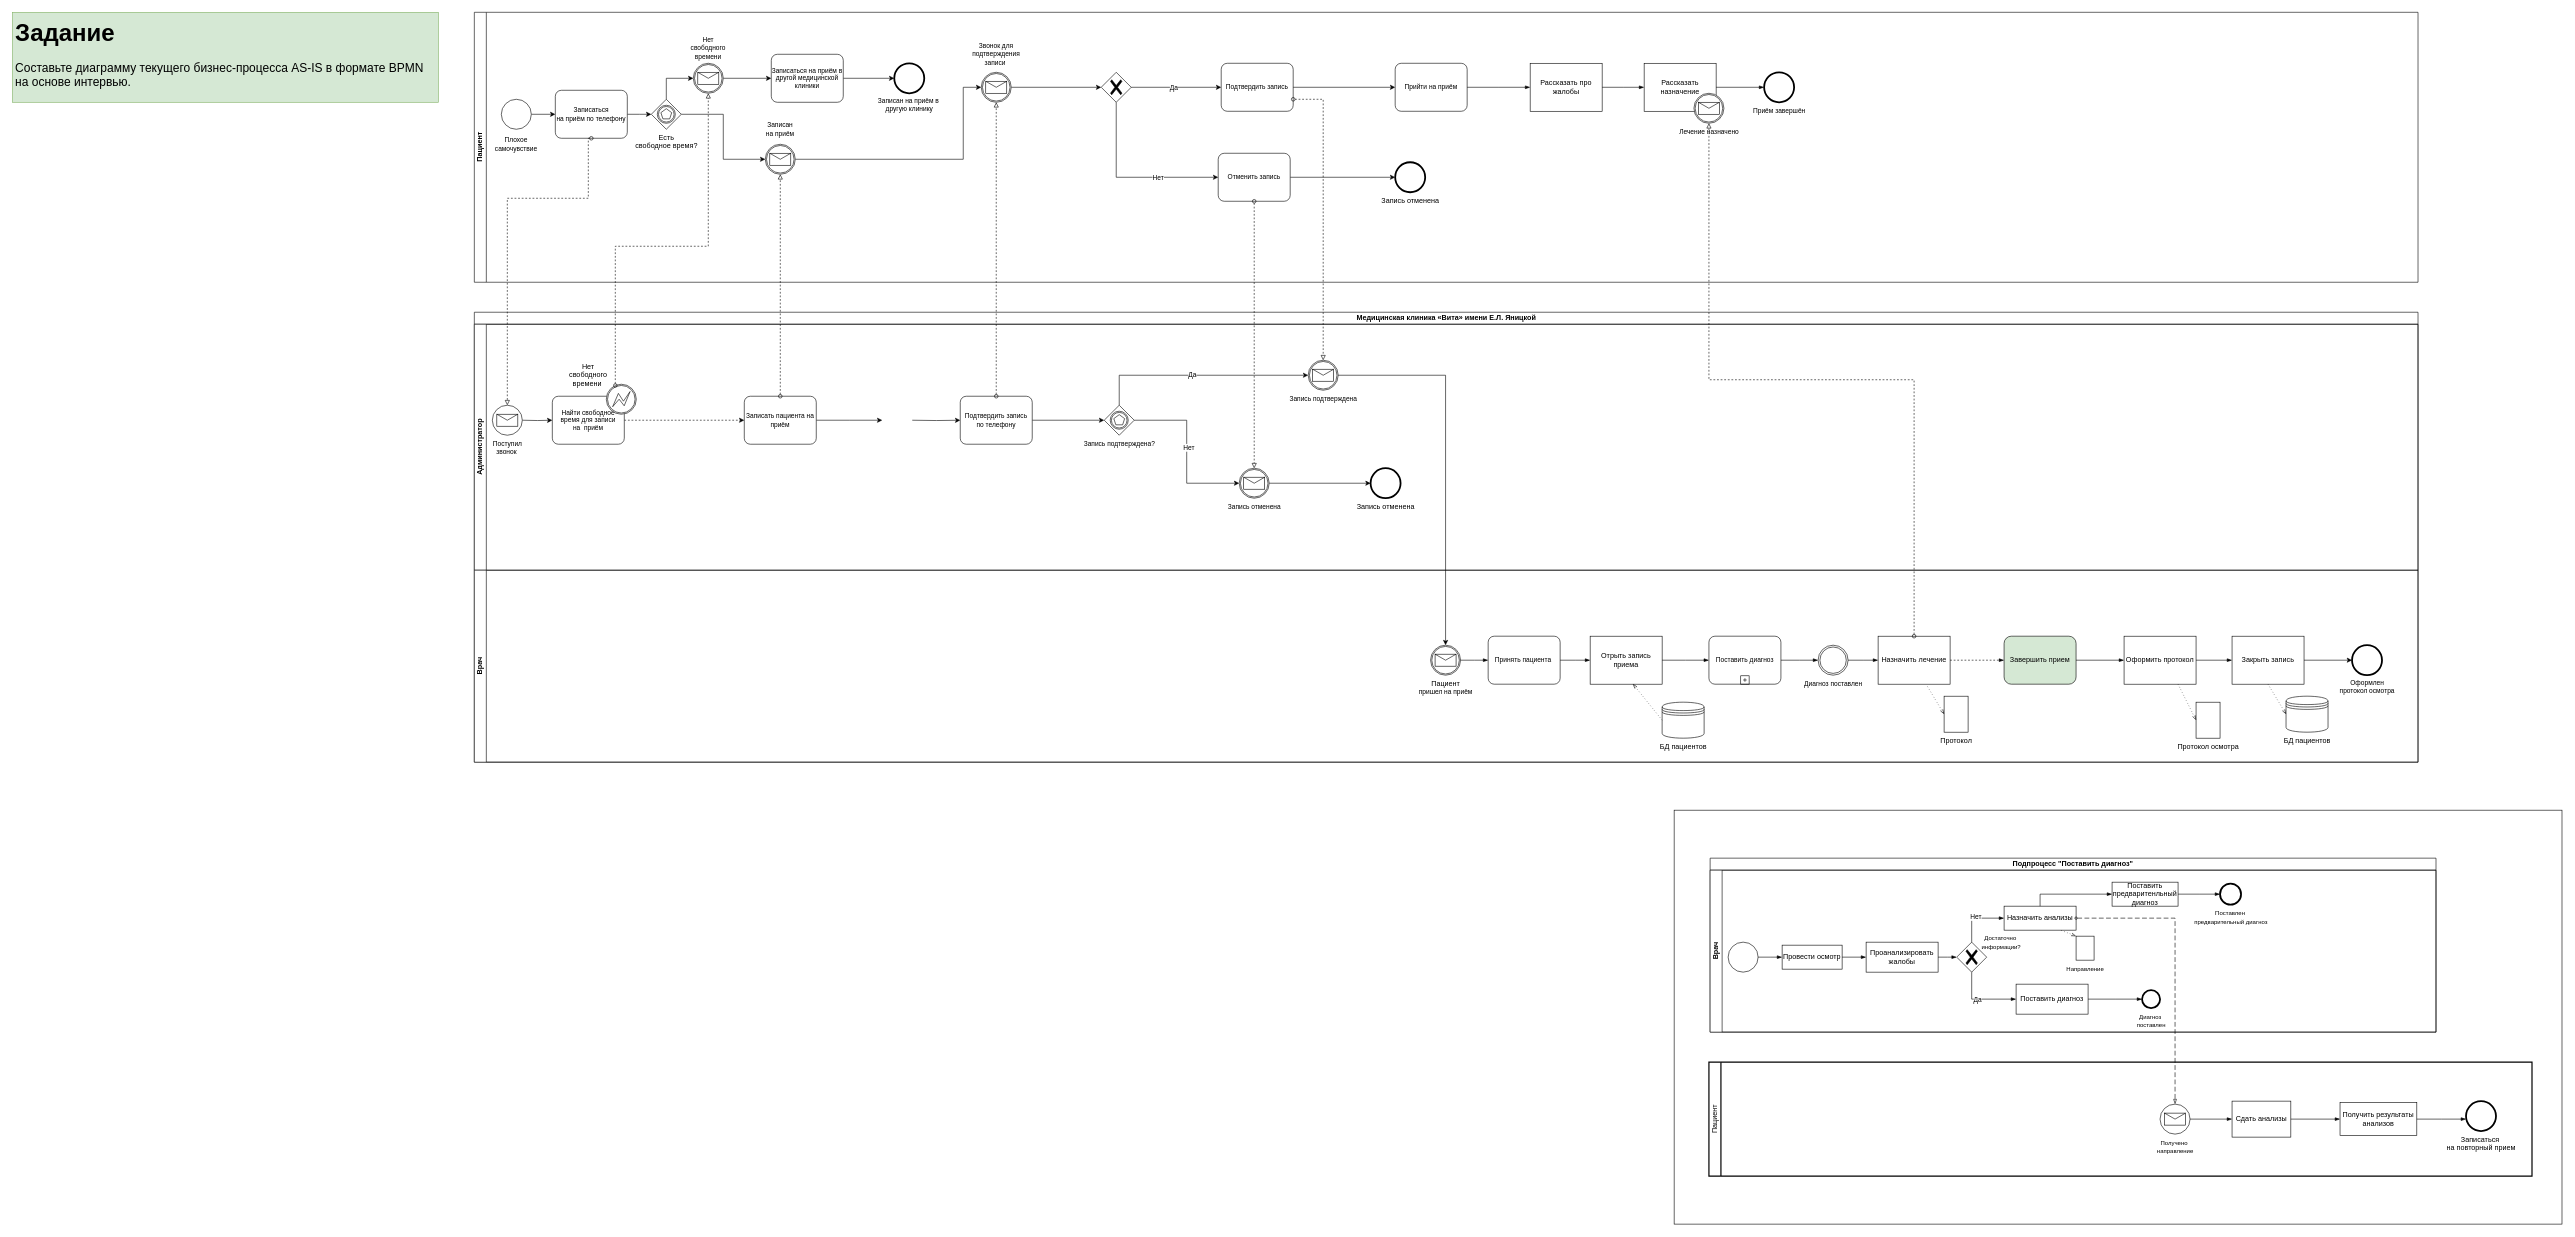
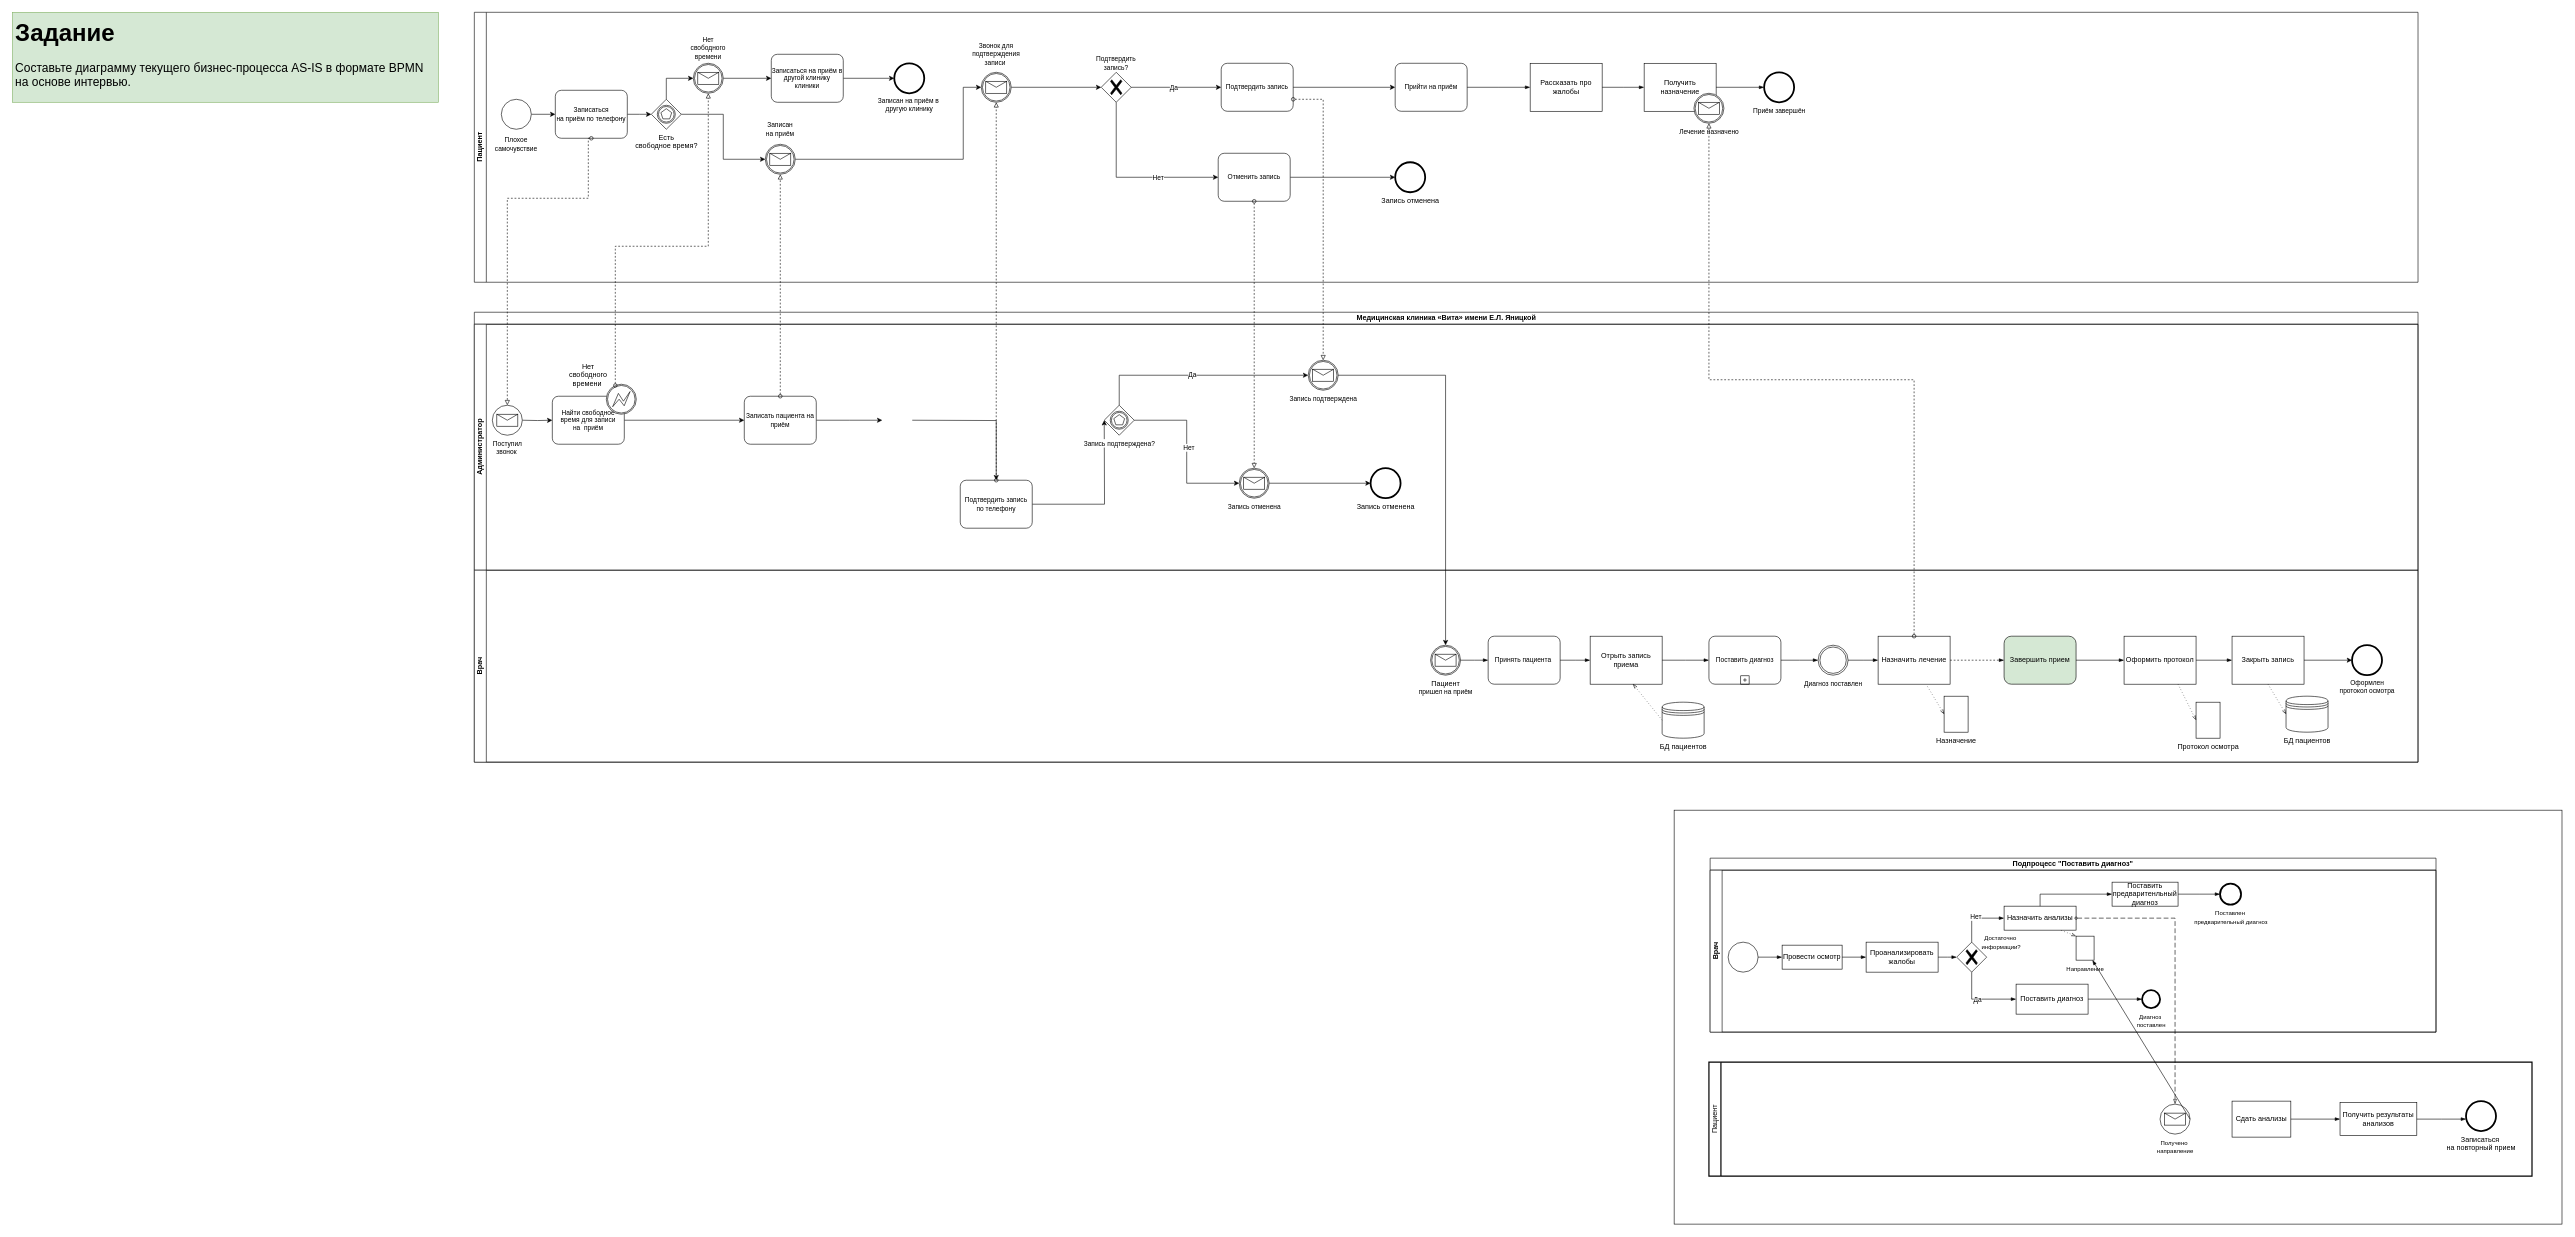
+ <mxCell id="74" value="&lt;font style=&quot;font-size: 11px;&quot;&gt;Подтвердить запись?&lt;/font&gt;" style="text;html=1;strokeColor=none;fillColor=none;align=center;verticalAlign=middle;whiteSpace=wrap;rounded=0;" parent="55" vertex="1"><mxGeometry x="1015" y="70" width="110" height="30" as="geometry" /></mxCell>
- <mxCell id="62" value="Записаться на приём в другой медицинской клиники" style="points=[[0.25,0,0],[0.5,0,0],[0.75,0,0],[1,0.25,0],[1,0.5,0],[1,0.75,0],[0.75,1,0],[0.5,1,0],[0.25,1,0],[0,0.75,0],[0,0.5,0],[0,0.25,0]];shape=mxgraph.bpmn.task;whiteSpace=wrap;rectStyle=rounded;size=10;taskMarker=abstract;labelBackgroundColor=none;fontSize=11;fontColor=#000000;fillColor=#FFFFFF;" parent="55" vertex="1"><mxGeometry x="495" y="70" width="120" height="80" as="geometry" /></mxCell>
+ <mxCell id="62" value="Записаться на приём в другой клинику клиники" style="points=[[0.25,0,0],[0.5,0,0],[0.75,0,0],[1,0.25,0],[1,0.5,0],[1,0.75,0],[0.75,1,0],[0.5,1,0],[0.25,1,0],[0,0.75,0],[0,0.5,0],[0,0.25,0]];shape=mxgraph.bpmn.task;whiteSpace=wrap;rectStyle=rounded;size=10;taskMarker=abstract;labelBackgroundColor=none;fontSize=11;fontColor=#000000;fillColor=#FFFFFF;" parent="55" vertex="1"><mxGeometry x="495" y="70" width="120" height="80" as="geometry" /></mxCell>
- <mxCell id="88" value="Рассказать назначение" style="points=[[0.25,0,0],[0.5,0,0],[0.75,0,0],[1,0.25,0],[1,0.5,0],[1,0.75,0],[0.75,1,0],[0.5,1,0],[0.25,1,0],[0,0.75,0],[0,0.5,0],[0,0.25,0]];shape=mxgraph.bpmn.task2;whiteSpace=wrap;rectStyle=rounded;size=10;html=1;container=1;expand=0;collapsible=0;taskMarker=abstract;" parent="55" vertex="1"><mxGeometry x="1950" y="85" width="120" height="80" as="geometry" /></mxCell>
+ <mxCell id="88" value="Получить назначение" style="points=[[0.25,0,0],[0.5,0,0],[0.75,0,0],[1,0.25,0],[1,0.5,0],[1,0.75,0],[0.75,1,0],[0.5,1,0],[0.25,1,0],[0,0.75,0],[0,0.5,0],[0,0.25,0]];shape=mxgraph.bpmn.task2;whiteSpace=wrap;rectStyle=rounded;size=10;html=1;container=1;expand=0;collapsible=0;taskMarker=abstract;" parent="55" vertex="1"><mxGeometry x="1950" y="85" width="120" height="80" as="geometry" /></mxCell>
- <mxCell id="8" style="edgeStyle=orthogonalEdgeStyle;rounded=0;orthogonalLoop=1;jettySize=auto;html=1;entryX=0;entryY=0.5;entryDx=0;entryDy=0;entryPerimeter=0;dashed=1;" parent="5" source="9" target="7" edge="1"><mxGeometry relative="1" as="geometry"><mxPoint x="340" y="190.0" as="targetPoint" /></mxGeometry></mxCell>
+ <mxCell id="8" style="edgeStyle=orthogonalEdgeStyle;rounded=0;orthogonalLoop=1;jettySize=auto;html=1;entryX=0;entryY=0.5;entryDx=0;entryDy=0;entryPerimeter=0;" parent="5" source="9" target="7" edge="1"><mxGeometry relative="1" as="geometry"><mxPoint x="340" y="190.0" as="targetPoint" /></mxGeometry></mxCell>
- <mxCell id="12" value="Подтвердить запись по телефону" style="points=[[0.25,0,0],[0.5,0,0],[0.75,0,0],[1,0.25,0],[1,0.5,0],[1,0.75,0],[0.75,1,0],[0.5,1,0],[0.25,1,0],[0,0.75,0],[0,0.5,0],[0,0.25,0]];shape=mxgraph.bpmn.task;whiteSpace=wrap;rectStyle=rounded;size=10;taskMarker=abstract;fontSize=11;" parent="5" vertex="1"><mxGeometry x="810" y="120" width="120" height="80" as="geometry" /></mxCell>
+ <mxCell id="12" value="Подтвердить запись по телефону" style="points=[[0.25,0,0],[0.5,0,0],[0.75,0,0],[1,0.25,0],[1,0.5,0],[1,0.75,0],[0.75,1,0],[0.5,1,0],[0.25,1,0],[0,0.75,0],[0,0.5,0],[0,0.25,0]];shape=mxgraph.bpmn.task;whiteSpace=wrap;rectStyle=rounded;size=10;taskMarker=abstract;fontSize=11;" parent="5" vertex="1"><mxGeometry x="810" y="260" width="120" height="80" as="geometry" /></mxCell>
- <mxCell id="36" value="Протокол" style="shape=mxgraph.bpmn.data2;labelPosition=center;verticalLabelPosition=bottom;align=center;verticalAlign=top;size=15;html=1;" parent="26" vertex="1"><mxGeometry x="2450" y="210" width="40" height="60" as="geometry" /></mxCell>
+ <mxCell id="36" value="Назначение" style="shape=mxgraph.bpmn.data2;labelPosition=center;verticalLabelPosition=bottom;align=center;verticalAlign=top;size=15;html=1;" parent="26" vertex="1"><mxGeometry x="2450" y="210" width="40" height="60" as="geometry" /></mxCell>
- <mxCell id="130" value="" style="fontSize=12;html=1;endArrow=blockThin;endFill=1;rounded=0;exitX=1;exitY=0.5;exitDx=0;exitDy=0;exitPerimeter=0;entryX=0;entryY=0.5;entryDx=0;entryDy=0;entryPerimeter=0;" parent="127" source="128" target="129" edge="1"><mxGeometry width="160" relative="1" as="geometry"><mxPoint x="1052" y="-20" as="sourcePoint" /><mxPoint x="872" y="90" as="targetPoint" /></mxGeometry></mxCell>
+ <mxCell id="130" value="" style="fontSize=12;html=1;endArrow=blockThin;endFill=1;rounded=0;exitX=1;exitY=0.5;exitDx=0;exitDy=0;exitPerimeter=0;" parent="127" source="128" target="117" edge="1"><mxGeometry width="160" relative="1" as="geometry"><mxPoint x="1052" y="-20" as="sourcePoint" /><mxPoint x="872" y="90" as="targetPoint" /></mxGeometry></mxCell>
